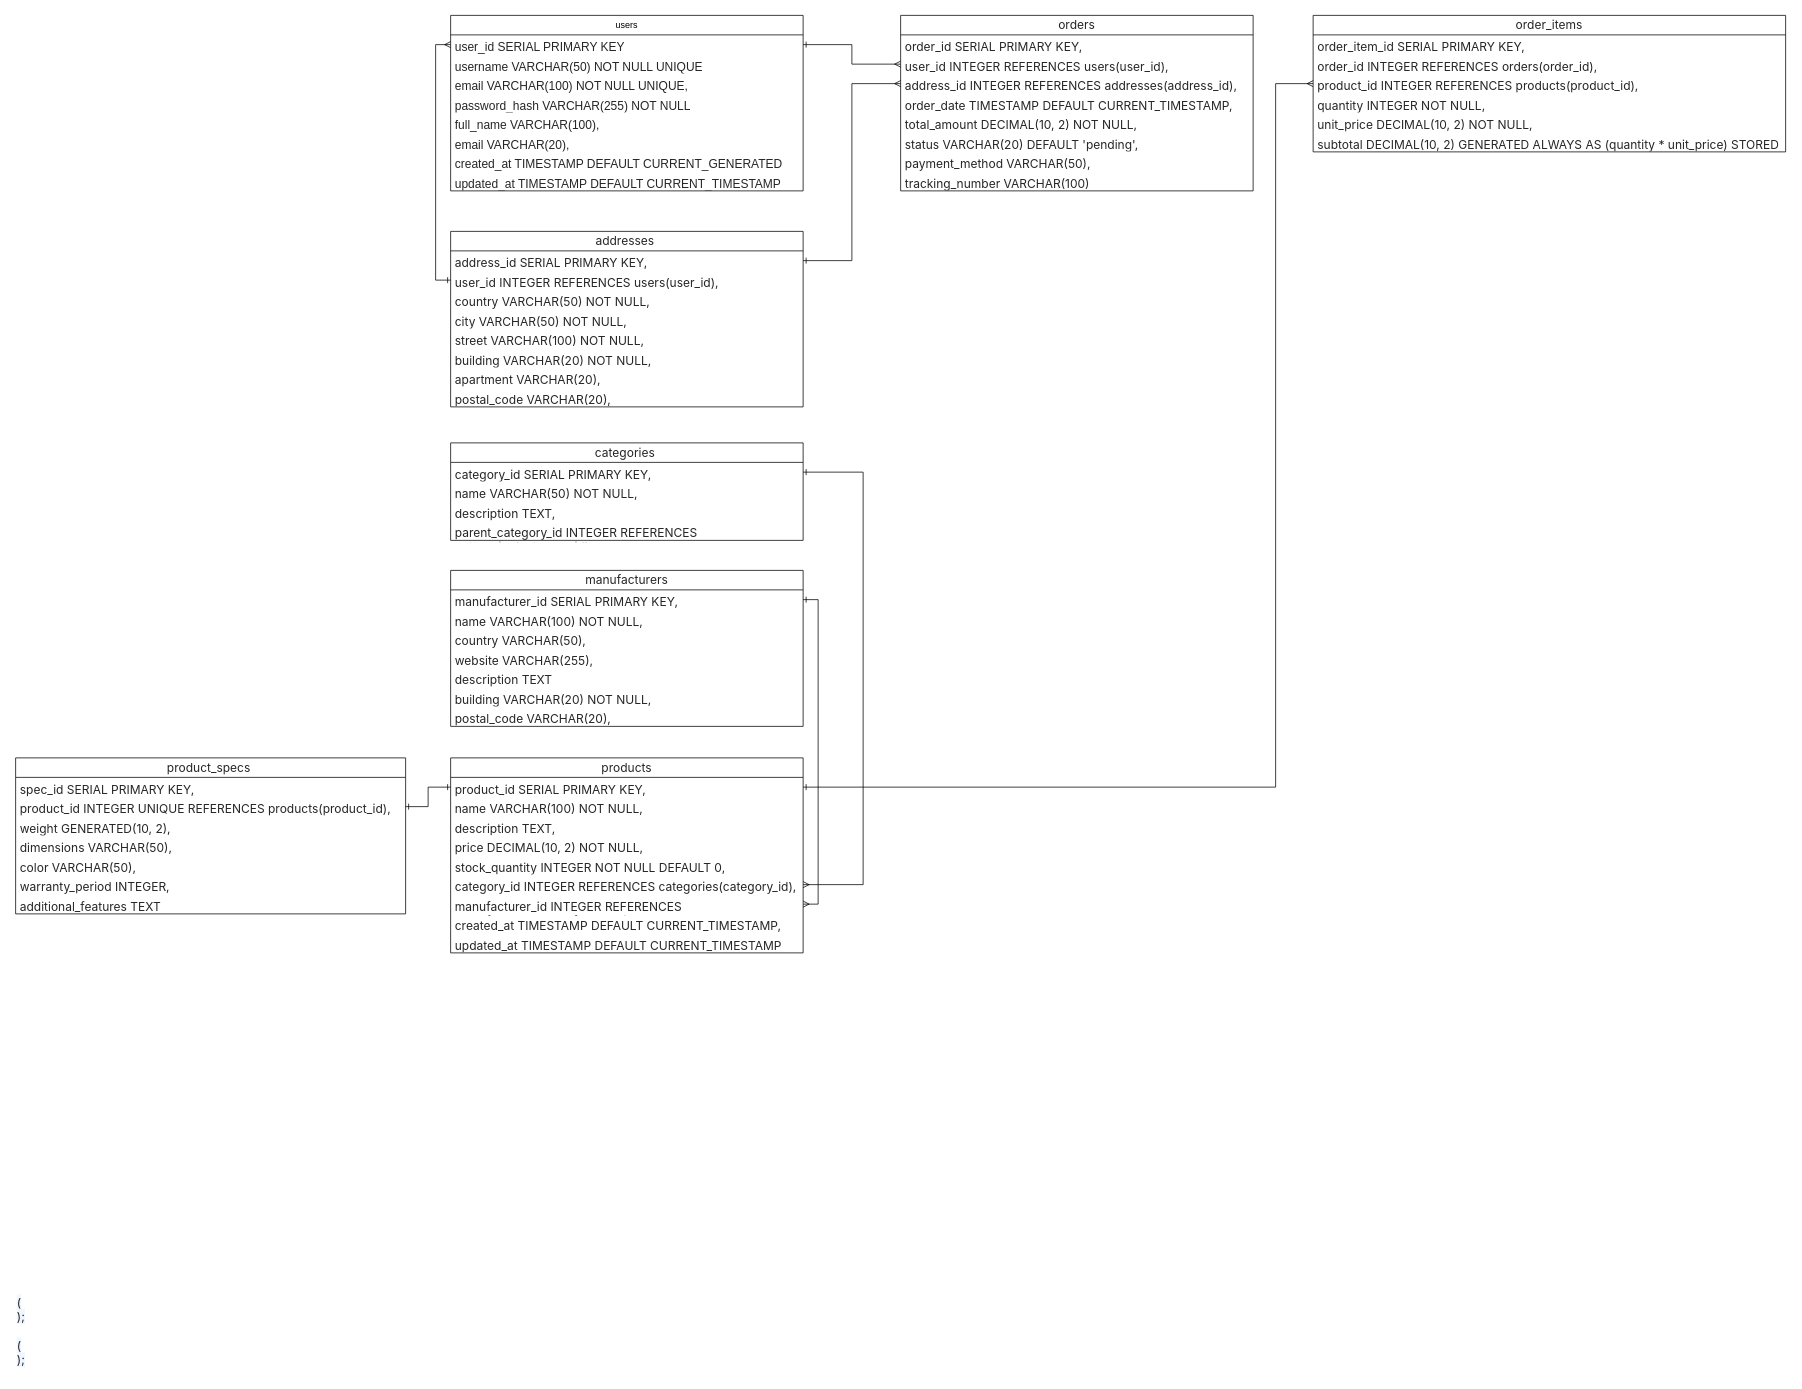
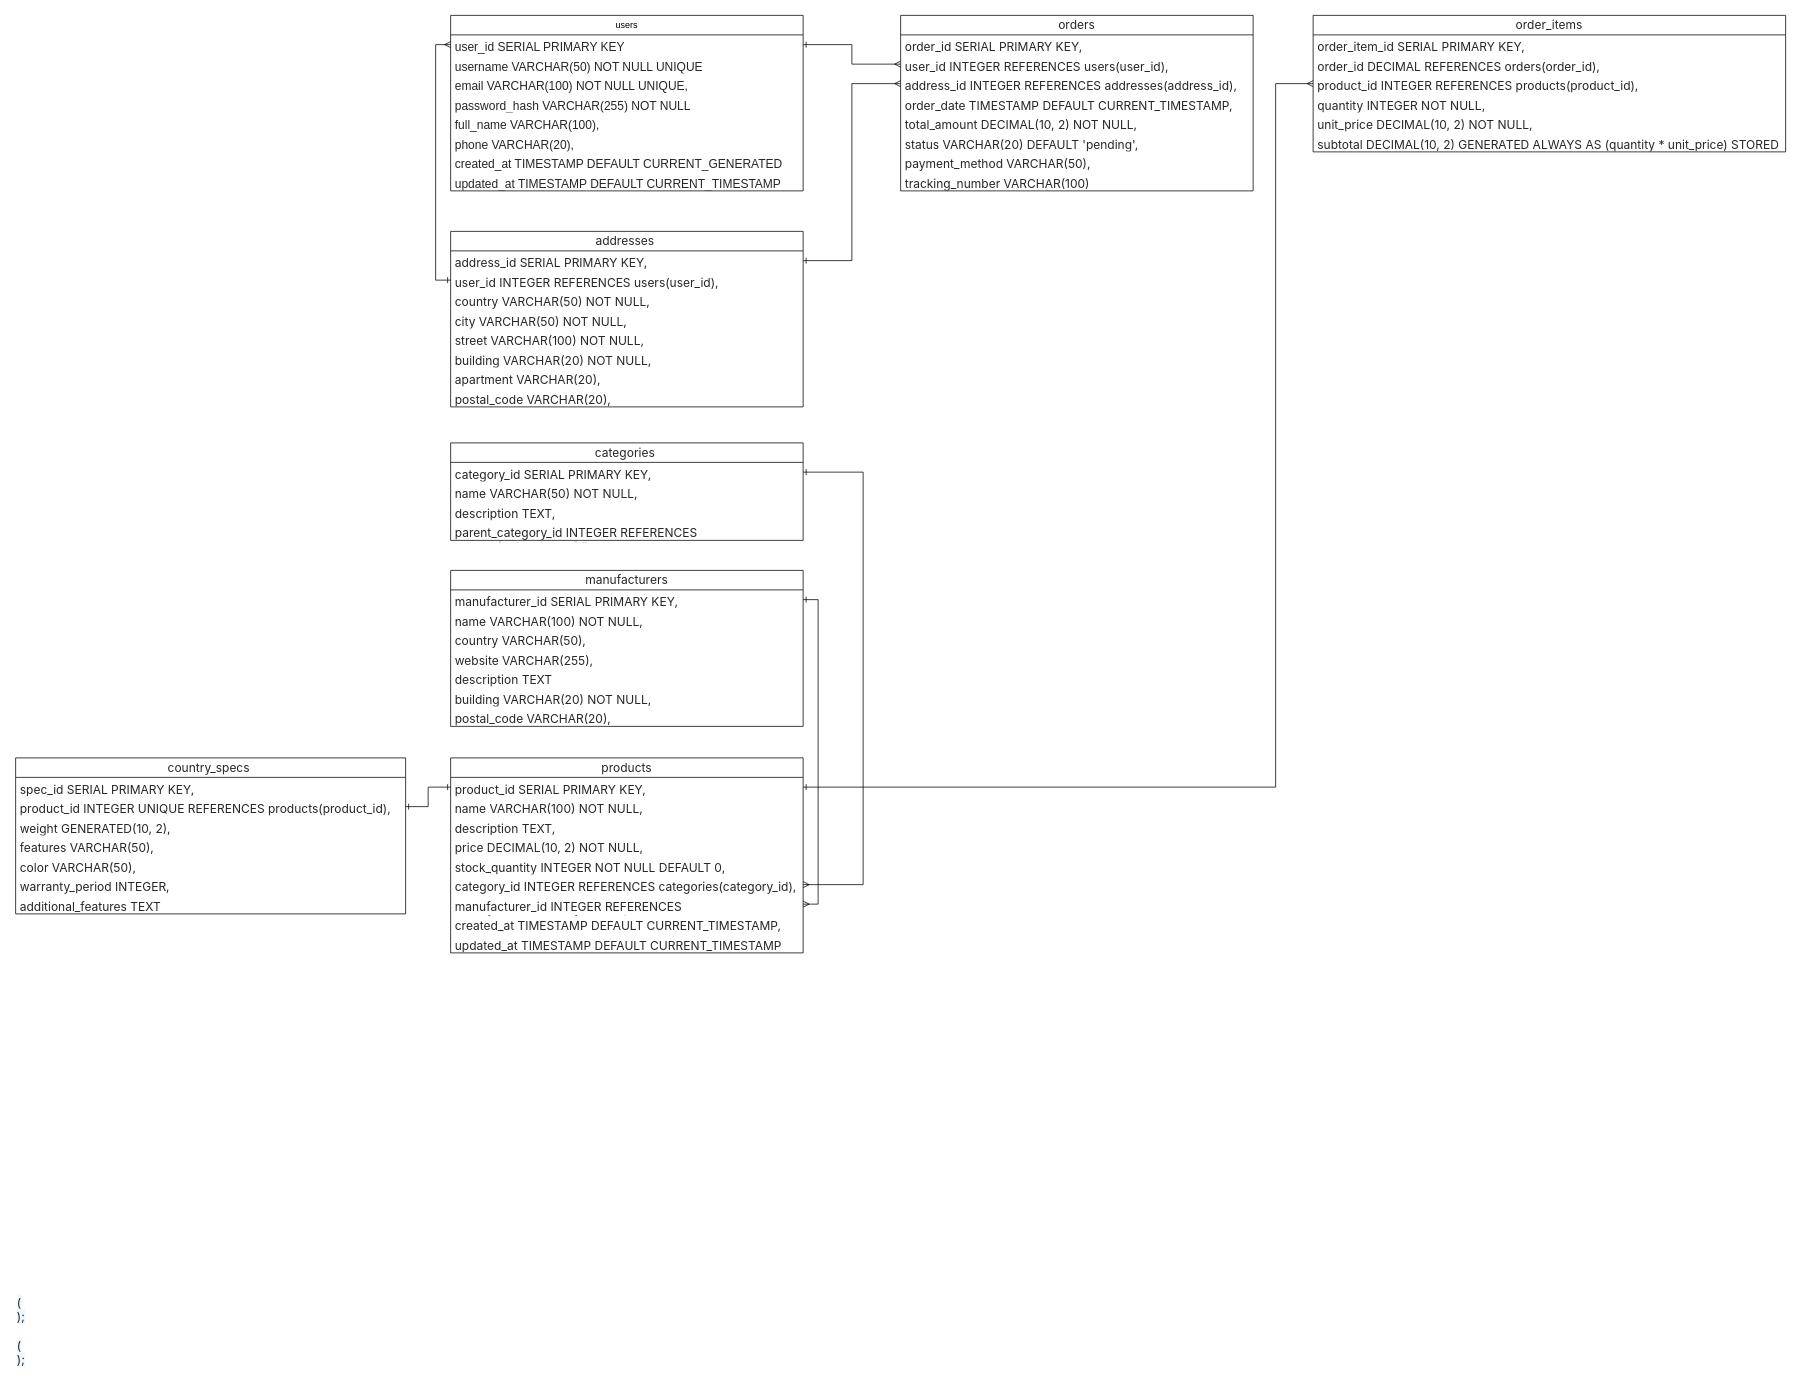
- <mxCell id="63" value="&lt;span style=&quot;color: rgb(38, 38, 38); font-family: quote-cjk-patch, Inter, system-ui, -apple-system, BlinkMacSystemFont, &amp;quot;Segoe UI&amp;quot;, Roboto, &amp;quot;Noto Sans&amp;quot;, Ubuntu, Cantarell, &amp;quot;Helvetica Neue&amp;quot;, Oxygen, &amp;quot;Open Sans&amp;quot;, sans-serif; font-size: 16px; white-space-collapse: preserve;&quot;&gt;order_id INTEGER REFERENCES orders(order_id),&lt;/span&gt;" style="text;strokeColor=none;fillColor=none;align=left;verticalAlign=top;spacingLeft=4;spacingRight=4;overflow=hidden;rotatable=0;points=[[0,0.5],[1,0.5]];portConstraint=eastwest;whiteSpace=wrap;html=1;labelBackgroundColor=none;" parent="61" vertex="1"><mxGeometry y="52" width="630" height="26" as="geometry" /></mxCell>
+ <mxCell id="63" value="&lt;span style=&quot;color: rgb(38, 38, 38); font-family: quote-cjk-patch, Inter, system-ui, -apple-system, BlinkMacSystemFont, &amp;quot;Segoe UI&amp;quot;, Roboto, &amp;quot;Noto Sans&amp;quot;, Ubuntu, Cantarell, &amp;quot;Helvetica Neue&amp;quot;, Oxygen, &amp;quot;Open Sans&amp;quot;, sans-serif; font-size: 16px; white-space-collapse: preserve;&quot;&gt;order_id DECIMAL REFERENCES orders(order_id),&lt;/span&gt;" style="text;strokeColor=none;fillColor=none;align=left;verticalAlign=top;spacingLeft=4;spacingRight=4;overflow=hidden;rotatable=0;points=[[0,0.5],[1,0.5]];portConstraint=eastwest;whiteSpace=wrap;html=1;labelBackgroundColor=none;" parent="61" vertex="1"><mxGeometry y="52" width="630" height="26" as="geometry" /></mxCell>
- <mxCell id="9" value="&lt;span style=&quot;color: rgb(38, 38, 38); font-size: 16px; white-space-collapse: preserve;&quot;&gt;&lt;font face=&quot;Helvetica&quot;&gt;email VARCHAR(20),&lt;/font&gt;&lt;/span&gt;" style="text;strokeColor=none;fillColor=none;align=left;verticalAlign=top;spacingLeft=4;spacingRight=4;overflow=hidden;rotatable=0;points=[[0,0.5],[1,0.5]];portConstraint=eastwest;whiteSpace=wrap;html=1;labelBackgroundColor=none;" parent="3" vertex="1"><mxGeometry y="156" width="470" height="26" as="geometry" /></mxCell>
+ <mxCell id="9" value="&lt;span style=&quot;color: rgb(38, 38, 38); font-size: 16px; white-space-collapse: preserve;&quot;&gt;&lt;font face=&quot;Helvetica&quot;&gt;phone VARCHAR(20),&lt;/font&gt;&lt;/span&gt;" style="text;strokeColor=none;fillColor=none;align=left;verticalAlign=top;spacingLeft=4;spacingRight=4;overflow=hidden;rotatable=0;points=[[0,0.5],[1,0.5]];portConstraint=eastwest;whiteSpace=wrap;html=1;labelBackgroundColor=none;" parent="3" vertex="1"><mxGeometry y="156" width="470" height="26" as="geometry" /></mxCell>
- <mxCell id="44" value="&lt;span style=&quot;color: rgb(38, 38, 38); font-family: quote-cjk-patch, Inter, system-ui, -apple-system, BlinkMacSystemFont, &amp;quot;Segoe UI&amp;quot;, Roboto, &amp;quot;Noto Sans&amp;quot;, Ubuntu, Cantarell, &amp;quot;Helvetica Neue&amp;quot;, Oxygen, &amp;quot;Open Sans&amp;quot;, sans-serif; font-size: 16px; text-align: left; white-space-collapse: preserve;&quot;&gt;product_specs &lt;/span&gt;" style="swimlane;fontStyle=0;childLayout=stackLayout;horizontal=1;startSize=26;fillColor=none;horizontalStack=0;resizeParent=1;resizeParentMax=0;resizeLast=0;collapsible=1;marginBottom=0;whiteSpace=wrap;fontColor=default;labelBackgroundColor=none;html=1;" parent="1" vertex="1"><mxGeometry x="20" y="1010" width="520" height="208" as="geometry" /></mxCell>
+ <mxCell id="44" value="&lt;span style=&quot;color: rgb(38, 38, 38); font-family: quote-cjk-patch, Inter, system-ui, -apple-system, BlinkMacSystemFont, &amp;quot;Segoe UI&amp;quot;, Roboto, &amp;quot;Noto Sans&amp;quot;, Ubuntu, Cantarell, &amp;quot;Helvetica Neue&amp;quot;, Oxygen, &amp;quot;Open Sans&amp;quot;, sans-serif; font-size: 16px; text-align: left; white-space-collapse: preserve;&quot;&gt;country_specs &lt;/span&gt;" style="swimlane;fontStyle=0;childLayout=stackLayout;horizontal=1;startSize=26;fillColor=none;horizontalStack=0;resizeParent=1;resizeParentMax=0;resizeLast=0;collapsible=1;marginBottom=0;whiteSpace=wrap;fontColor=default;labelBackgroundColor=none;html=1;" parent="1" vertex="1"><mxGeometry x="20" y="1010" width="520" height="208" as="geometry" /></mxCell>
- <mxCell id="48" value="&lt;span style=&quot;color: rgb(38, 38, 38); font-family: quote-cjk-patch, Inter, system-ui, -apple-system, BlinkMacSystemFont, &amp;quot;Segoe UI&amp;quot;, Roboto, &amp;quot;Noto Sans&amp;quot;, Ubuntu, Cantarell, &amp;quot;Helvetica Neue&amp;quot;, Oxygen, &amp;quot;Open Sans&amp;quot;, sans-serif; font-size: 16px; white-space-collapse: preserve;&quot;&gt;dimensions VARCHAR(50),&lt;/span&gt;" style="text;strokeColor=none;fillColor=none;align=left;verticalAlign=top;spacingLeft=4;spacingRight=4;overflow=hidden;rotatable=0;points=[[0,0.5],[1,0.5]];portConstraint=eastwest;whiteSpace=wrap;html=1;labelBackgroundColor=none;" parent="44" vertex="1"><mxGeometry y="104" width="520" height="26" as="geometry" /></mxCell>
+ <mxCell id="48" value="&lt;span style=&quot;color: rgb(38, 38, 38); font-family: quote-cjk-patch, Inter, system-ui, -apple-system, BlinkMacSystemFont, &amp;quot;Segoe UI&amp;quot;, Roboto, &amp;quot;Noto Sans&amp;quot;, Ubuntu, Cantarell, &amp;quot;Helvetica Neue&amp;quot;, Oxygen, &amp;quot;Open Sans&amp;quot;, sans-serif; font-size: 16px; white-space-collapse: preserve;&quot;&gt;features VARCHAR(50),&lt;/span&gt;" style="text;strokeColor=none;fillColor=none;align=left;verticalAlign=top;spacingLeft=4;spacingRight=4;overflow=hidden;rotatable=0;points=[[0,0.5],[1,0.5]];portConstraint=eastwest;whiteSpace=wrap;html=1;labelBackgroundColor=none;" parent="44" vertex="1"><mxGeometry y="104" width="520" height="26" as="geometry" /></mxCell>
